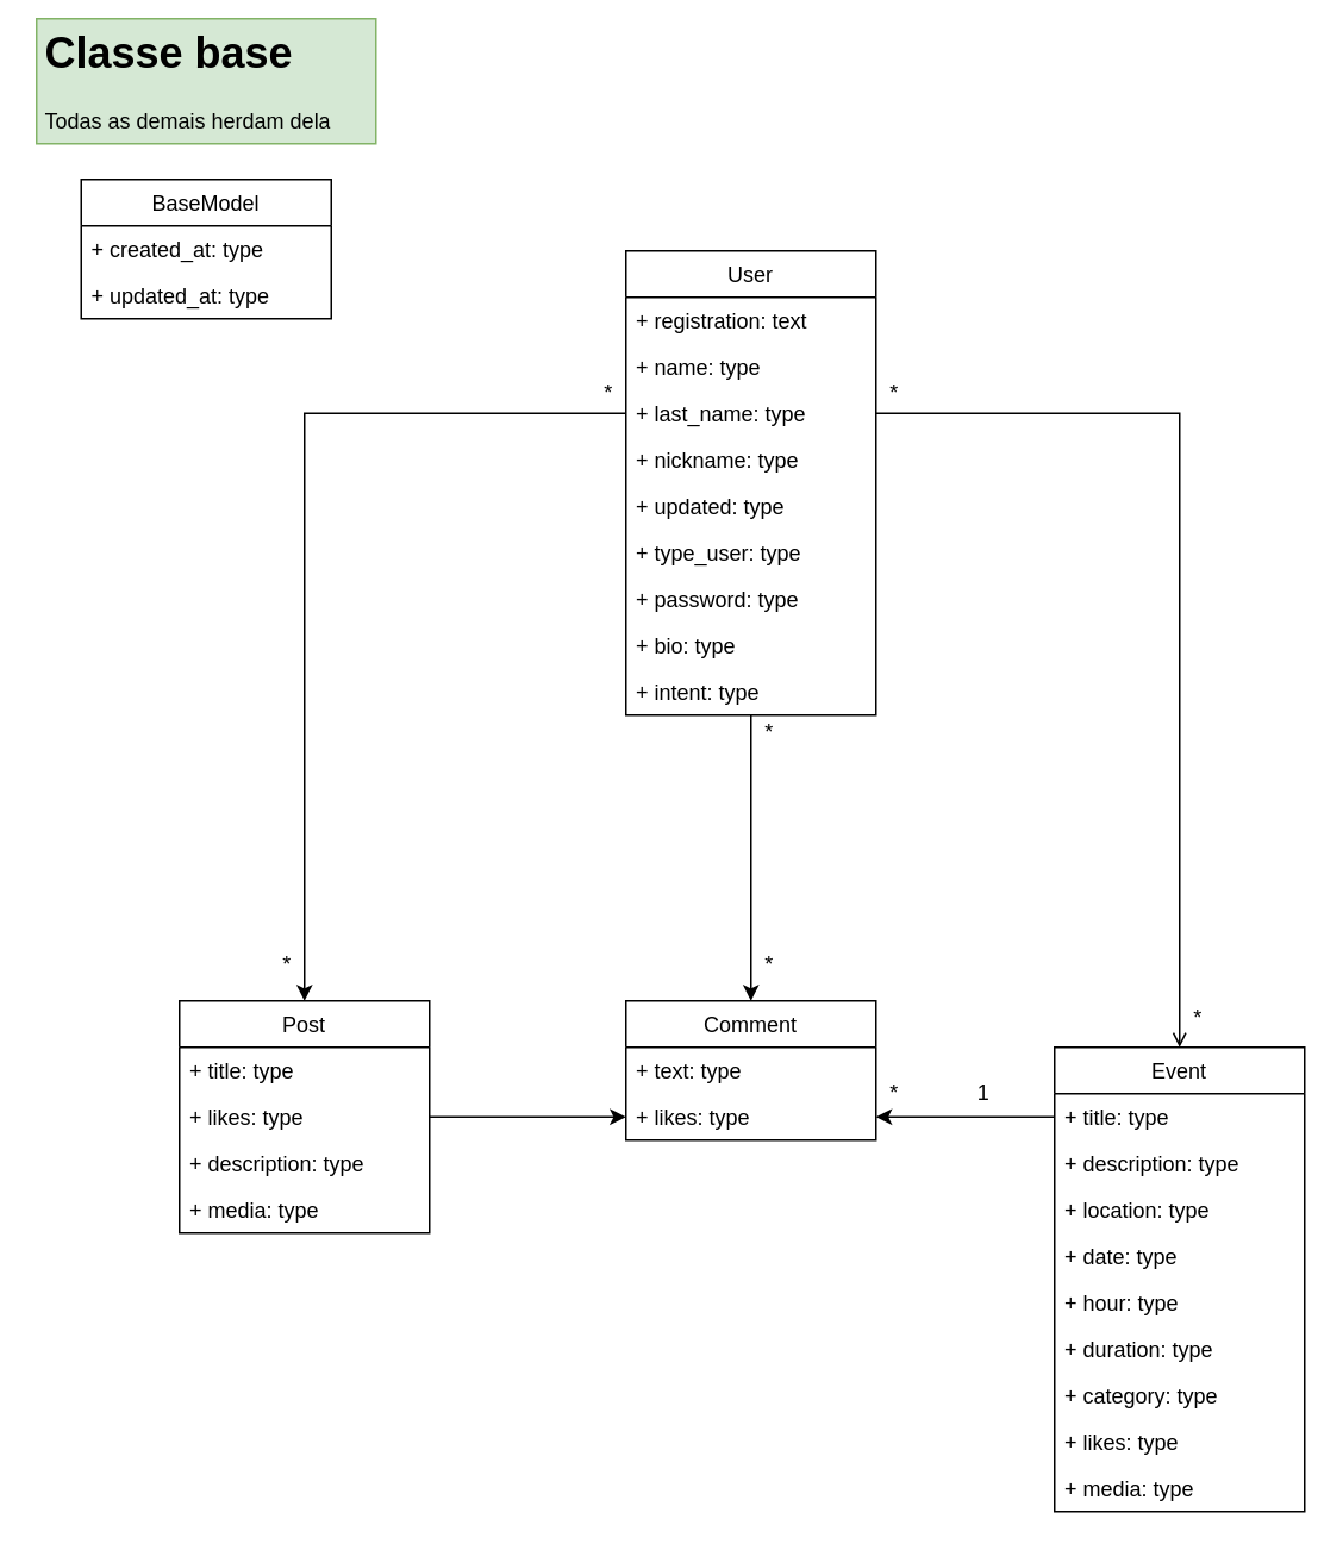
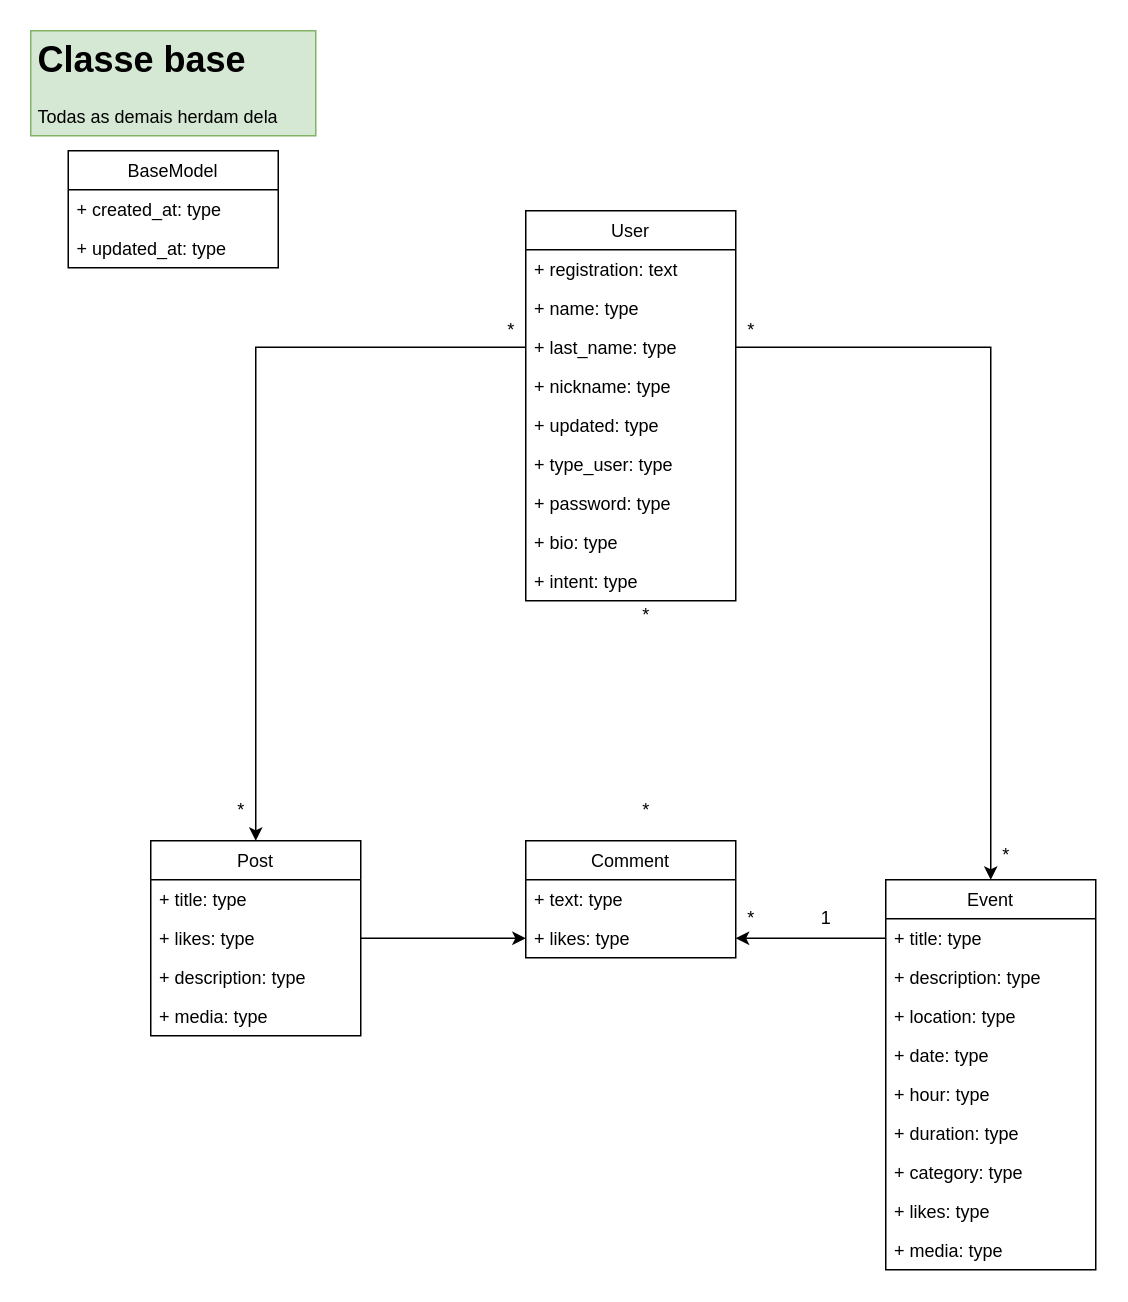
- <mxCell id="37" value="&lt;h1&gt;Classe base&lt;/h1&gt;&lt;p&gt;Todas as demais herdam dela&lt;/p&gt;" style="text;html=1;strokeColor=#82b366;fillColor=#d5e8d4;spacing=5;spacingTop=-20;whiteSpace=wrap;overflow=hidden;rounded=0;" vertex="1" parent="1"><mxGeometry x="20" y="10" width="190" height="70" as="geometry" /></mxCell>
+ <mxCell id="37" value="&lt;h1&gt;Classe base&lt;/h1&gt;&lt;p&gt;Todas as demais herdam dela&lt;/p&gt;" style="text;html=1;strokeColor=#82b366;fillColor=#d5e8d4;spacing=5;spacingTop=-20;whiteSpace=wrap;overflow=hidden;rounded=0;" vertex="1" parent="1"><mxGeometry y="20" width="190" height="70" as="geometry" x="20" /></mxCell>
- <mxCell id="2" style="edgeStyle=orthogonalEdgeStyle;rounded=0;orthogonalLoop=1;jettySize=auto;html=1;entryX=0.5;entryY=0;entryDx=0;entryDy=0;" edge="1" parent="1" source="3" target="23"><mxGeometry relative="1" as="geometry" /></mxCell>
- <mxCell id="33" style="edgeStyle=orthogonalEdgeStyle;rounded=0;orthogonalLoop=1;jettySize=auto;html=1;entryX=0.5;entryY=0;entryDx=0;entryDy=0;endArrow=open;" edge="1" parent="1" source="6" target="13"><mxGeometry relative="1" as="geometry" /></mxCell>
+ <mxCell id="33" style="edgeStyle=orthogonalEdgeStyle;rounded=0;orthogonalLoop=1;jettySize=auto;html=1;entryX=0.5;entryY=0;entryDx=0;entryDy=0;" edge="1" parent="1" source="6" target="13"><mxGeometry relative="1" as="geometry" /></mxCell>
